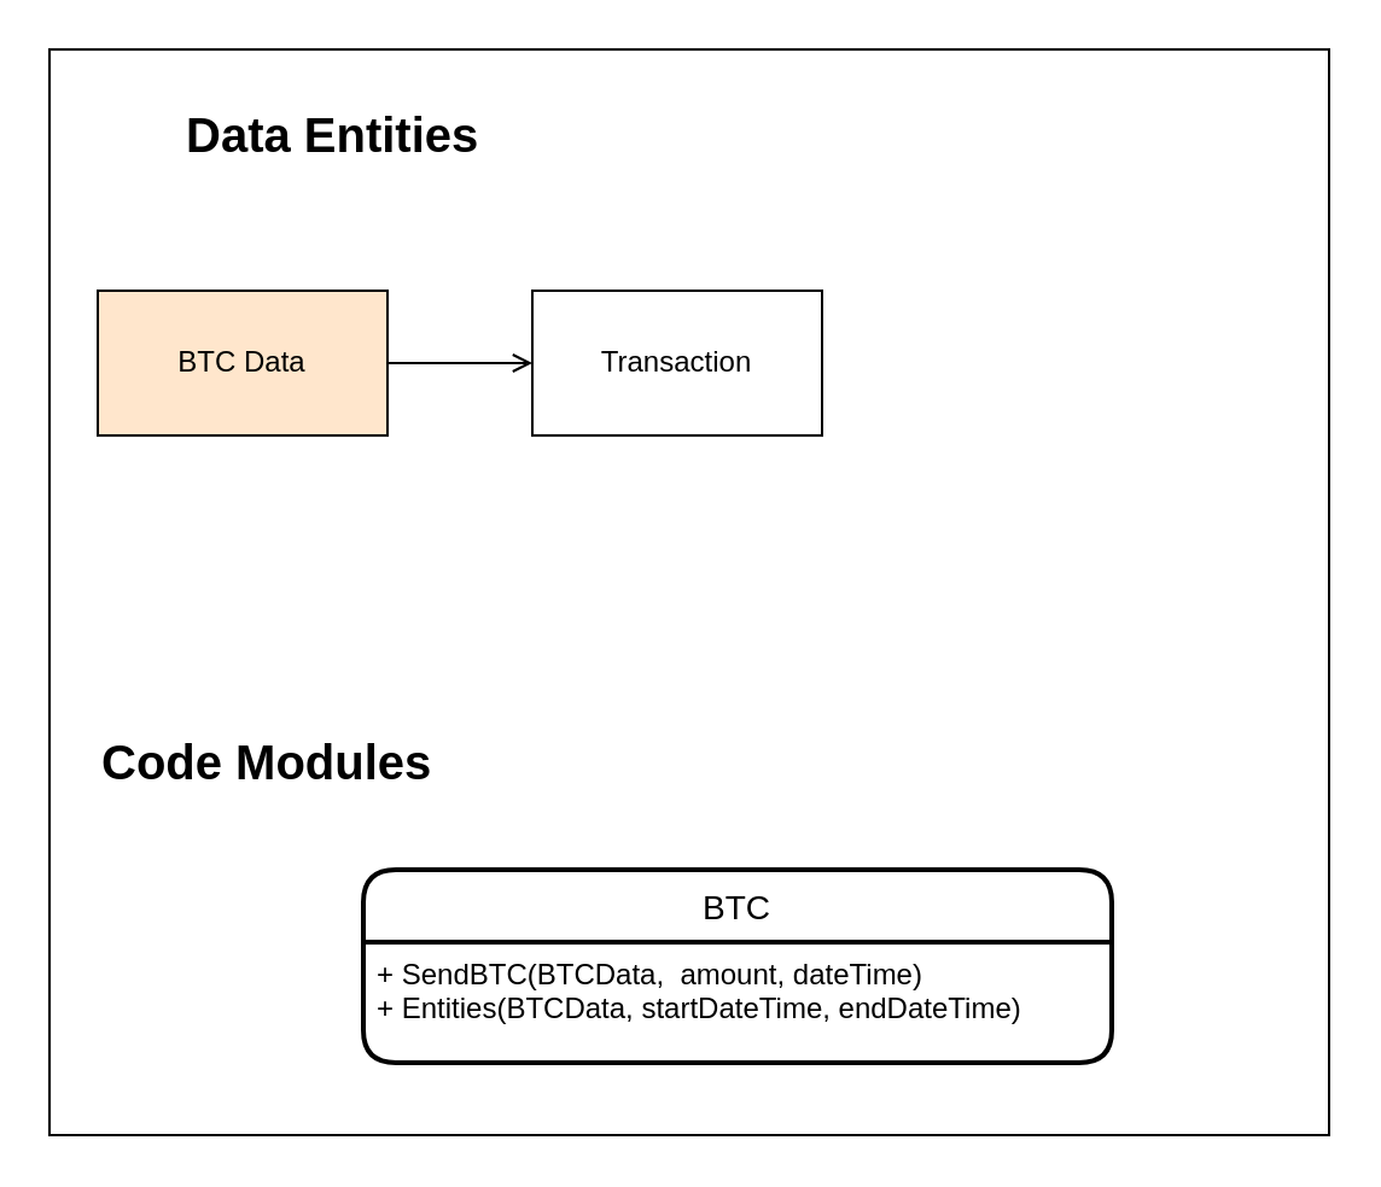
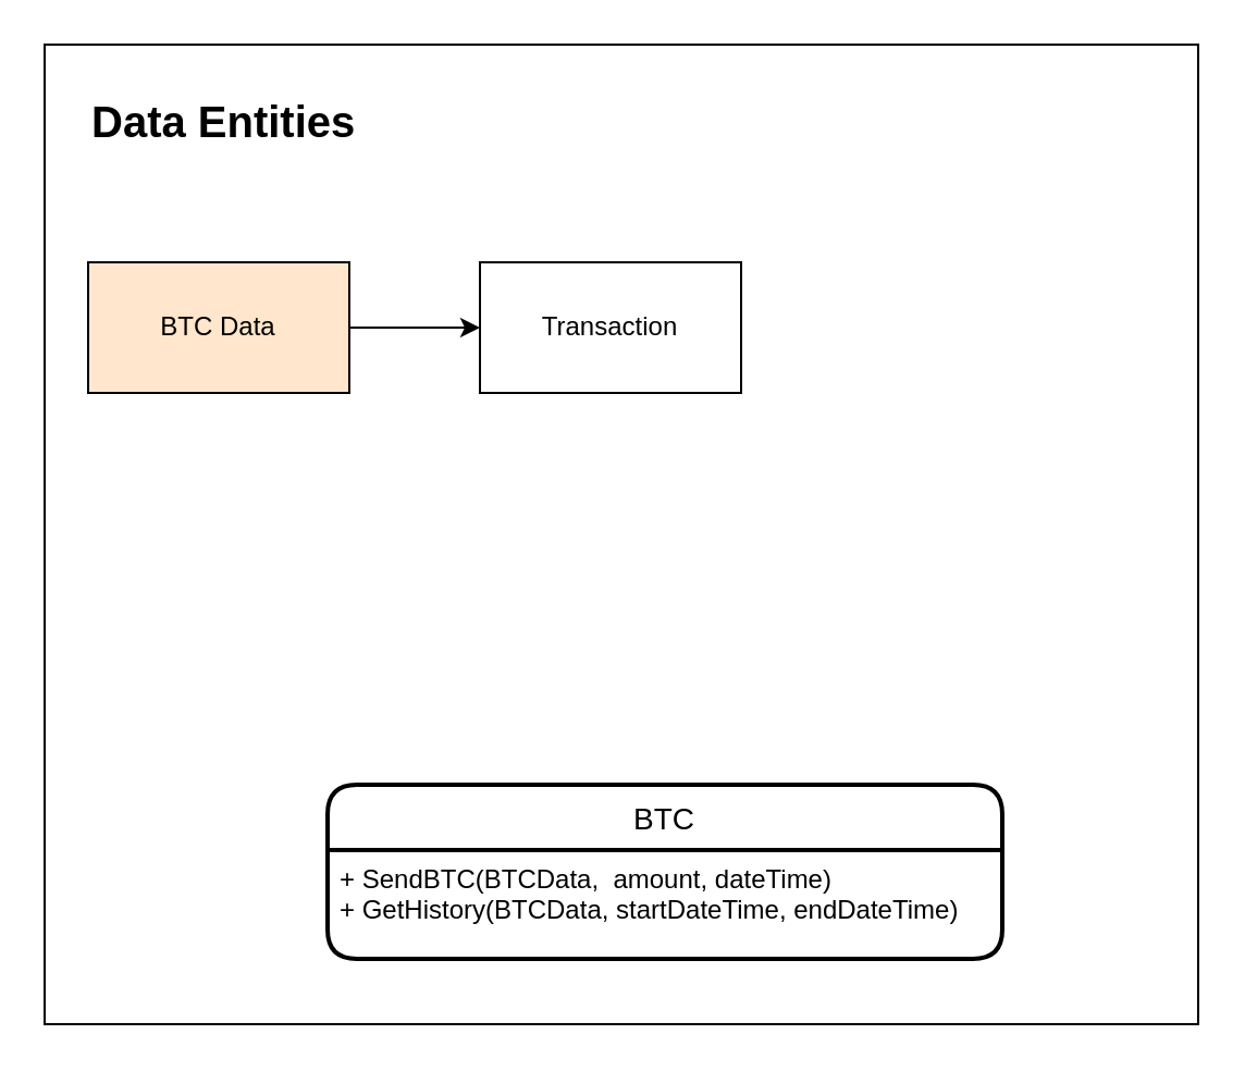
- <mxCell id="6" value="&lt;font style=&quot;font-size: 20px;&quot;&gt;Data Entities&lt;/font&gt;" style="text;html=1;strokeColor=none;fillColor=none;align=left;verticalAlign=middle;whiteSpace=wrap;rounded=0;fontSize=13;fontStyle=1" vertex="1" parent="1"><mxGeometry x="75" y="40" width="130" height="30" as="geometry" /></mxCell>
+ <mxCell id="6" value="&lt;font style=&quot;font-size: 20px;&quot;&gt;Data Entities&lt;/font&gt;" style="text;html=1;strokeColor=none;fillColor=none;align=left;verticalAlign=middle;whiteSpace=wrap;rounded=0;fontSize=13;fontStyle=1" vertex="1" parent="1"><mxGeometry x="40" y="40" width="130" height="30" as="geometry" /></mxCell>
- <mxCell id="3" value="" style="edgeStyle=orthogonalEdgeStyle;rounded=0;orthogonalLoop=1;jettySize=auto;html=1;endArrow=open;" parent="1" source="4" target="5" edge="1"><mxGeometry relative="1" as="geometry" /></mxCell>
+ <mxCell id="3" value="" style="edgeStyle=orthogonalEdgeStyle;rounded=0;orthogonalLoop=1;jettySize=auto;html=1;" parent="1" source="4" target="5" edge="1"><mxGeometry relative="1" as="geometry" /></mxCell>
- <mxCell id="7" value="&lt;font style=&quot;font-size: 20px;&quot;&gt;Code Modules&lt;/font&gt;" style="text;html=1;strokeColor=none;fillColor=none;align=left;verticalAlign=middle;whiteSpace=wrap;rounded=0;fontSize=13;fontStyle=1" vertex="1" parent="1"><mxGeometry x="40" y="300" width="170" height="30" as="geometry" /></mxCell>
- <mxCell id="9" value="+ SendBTC(BTCData,  amount, dateTime)&#10;+ Entities(BTCData, startDateTime, endDateTime)" style="align=left;strokeColor=none;fillColor=none;spacingLeft=4;fontSize=12;verticalAlign=top;resizable=0;rotatable=0;part=1;" vertex="1" parent="8"><mxGeometry y="30" width="310" height="50" as="geometry" /></mxCell>
+ <mxCell id="9" value="+ SendBTC(BTCData,  amount, dateTime)&#10;+ GetHistory(BTCData, startDateTime, endDateTime)" style="align=left;strokeColor=none;fillColor=none;spacingLeft=4;fontSize=12;verticalAlign=top;resizable=0;rotatable=0;part=1;" vertex="1" parent="8"><mxGeometry y="30" width="310" height="50" as="geometry" /></mxCell>
